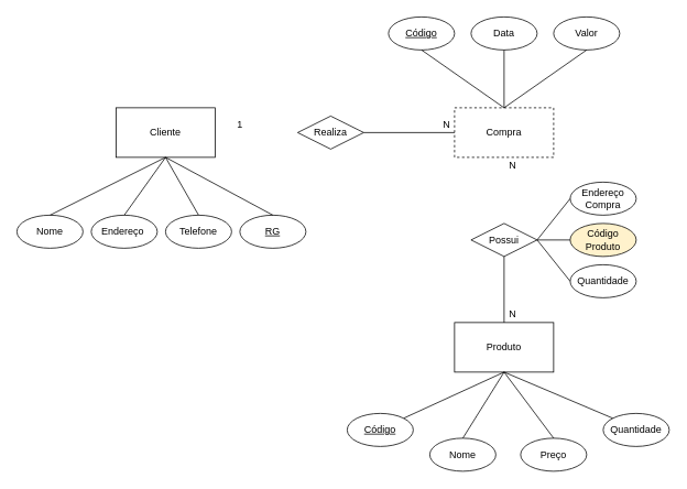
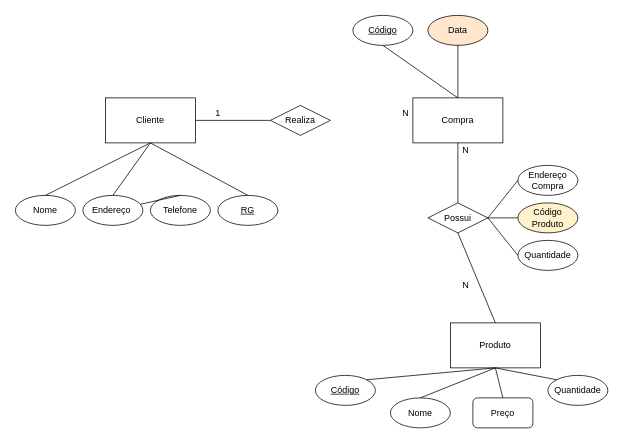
- <mxCell id="24" value="Data" style="ellipse;whiteSpace=wrap;html=1;" vertex="1" parent="1"><mxGeometry x="570" y="20" width="80" height="40" as="geometry" /></mxCell>
+ <mxCell id="24" value="Data" style="ellipse;whiteSpace=wrap;html=1;fillColor=#ffe6cc;" vertex="1" parent="1"><mxGeometry x="570" y="20" width="80" height="40" as="geometry" /></mxCell>
- <mxCell id="25" value="Valor" style="ellipse;whiteSpace=wrap;html=1;" vertex="1" parent="1"><mxGeometry x="670" y="20" width="80" height="40" as="geometry" /></mxCell>
- <mxCell id="28" value="" style="endArrow=none;html=1;rounded=0;entryX=0.5;entryY=1;entryDx=0;entryDy=0;exitX=0.5;exitY=0;exitDx=0;exitDy=0;" edge="1" parent="1" source="3" target="25"><mxGeometry width="50" height="50" relative="1" as="geometry"><mxPoint x="380" y="360" as="sourcePoint" /><mxPoint x="430" y="310" as="targetPoint" /></mxGeometry></mxCell>
+ <mxCell id="7" value="" style="endArrow=none;html=1;rounded=0;exitX=1;exitY=0.5;exitDx=0;exitDy=0;" edge="1" parent="1" source="2" target="5"><mxGeometry width="50" height="50" relative="1" as="geometry"><mxPoint x="380" y="360" as="sourcePoint" /><mxPoint x="430" y="310" as="targetPoint" /></mxGeometry></mxCell>
- <mxCell id="6" value="" style="endArrow=none;html=1;rounded=0;exitX=1;exitY=0.5;exitDx=0;exitDy=0;entryX=0;entryY=0.5;entryDx=0;entryDy=0;" edge="1" parent="1" source="5" target="3"><mxGeometry width="50" height="50" relative="1" as="geometry"><mxPoint x="380" y="360" as="sourcePoint" /><mxPoint x="430" y="310" as="targetPoint" /></mxGeometry></mxCell>
- <mxCell id="3" value="Compra" style="rounded=0;whiteSpace=wrap;html=1;dashed=1;" vertex="1" parent="1"><mxGeometry x="550" y="130" width="120" height="60" as="geometry" /></mxCell>
+ <mxCell id="3" value="Compra" style="rounded=0;whiteSpace=wrap;html=1;" vertex="1" parent="1"><mxGeometry x="550" y="130" width="120" height="60" as="geometry" /></mxCell>
- <mxCell id="21" value="" style="endArrow=none;html=1;rounded=0;exitX=0.5;exitY=0;exitDx=0;exitDy=0;entryX=0.5;entryY=1;entryDx=0;entryDy=0;" edge="1" parent="1" source="17" target="2"><mxGeometry width="50" height="50" relative="1" as="geometry"><mxPoint x="380" y="360" as="sourcePoint" /><mxPoint x="430" y="310" as="targetPoint" /></mxGeometry></mxCell>
+ <mxCell id="21" value="" style="endArrow=none;html=1;rounded=0;exitX=0.5;exitY=0;exitDx=0;exitDy=0;" edge="1" parent="1" source="17" target="16"><mxGeometry width="50" height="50" relative="1" as="geometry"><mxPoint x="380" y="360" as="sourcePoint" /><mxPoint x="430" y="310" as="targetPoint" /></mxGeometry></mxCell>
+ <mxCell id="9" value="" style="endArrow=none;html=1;rounded=0;entryX=0.5;entryY=1;entryDx=0;entryDy=0;exitX=0.5;exitY=0;exitDx=0;exitDy=0;" edge="1" parent="1" source="8" target="3"><mxGeometry width="50" height="50" relative="1" as="geometry"><mxPoint x="380" y="360" as="sourcePoint" /><mxPoint x="430" y="310" as="targetPoint" /></mxGeometry></mxCell>
- <mxCell id="4" value="Produto" style="rounded=0;whiteSpace=wrap;html=1;" vertex="1" parent="1"><mxGeometry x="550" y="390" width="120" height="60" as="geometry" /></mxCell>
+ <mxCell id="4" value="Produto" style="rounded=0;whiteSpace=wrap;html=1;" vertex="1" parent="1"><mxGeometry x="600" y="430" width="120" height="60" as="geometry" /></mxCell>
- <mxCell id="29" value="Preço" style="ellipse;whiteSpace=wrap;html=1;" vertex="1" parent="1"><mxGeometry x="630" y="530" width="80" height="40" as="geometry" /></mxCell>
+ <mxCell id="29" value="Preço" style="whiteSpace=wrap;html=1;rounded=1;" vertex="1" parent="1"><mxGeometry x="630" y="530" width="80" height="40" as="geometry" /></mxCell>
